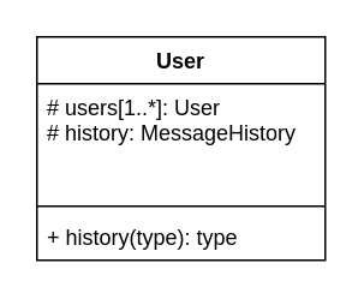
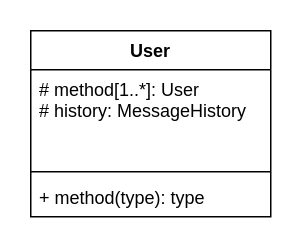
- <mxCell id="3" value="# users[1..*]: User&#10;# history: MessageHistory&#10;" style="text;strokeColor=none;fillColor=none;align=left;verticalAlign=top;spacingLeft=4;spacingRight=4;overflow=hidden;rotatable=0;points=[[0,0.5],[1,0.5]];portConstraint=eastwest;" vertex="1" parent="2"><mxGeometry y="26" width="160" height="64" as="geometry" /></mxCell>
+ <mxCell id="3" value="# method[1..*]: User&#10;# history: MessageHistory&#10;" style="text;strokeColor=none;fillColor=none;align=left;verticalAlign=top;spacingLeft=4;spacingRight=4;overflow=hidden;rotatable=0;points=[[0,0.5],[1,0.5]];portConstraint=eastwest;" vertex="1" parent="2"><mxGeometry y="26" width="160" height="64" as="geometry" /></mxCell>
- <mxCell id="5" value="+ history(type): type" style="text;strokeColor=none;fillColor=none;align=left;verticalAlign=top;spacingLeft=4;spacingRight=4;overflow=hidden;rotatable=0;points=[[0,0.5],[1,0.5]];portConstraint=eastwest;" vertex="1" parent="2"><mxGeometry y="98" width="160" height="26" as="geometry" /></mxCell>
+ <mxCell id="5" value="+ method(type): type" style="text;strokeColor=none;fillColor=none;align=left;verticalAlign=top;spacingLeft=4;spacingRight=4;overflow=hidden;rotatable=0;points=[[0,0.5],[1,0.5]];portConstraint=eastwest;" vertex="1" parent="2"><mxGeometry y="98" width="160" height="26" as="geometry" /></mxCell>
